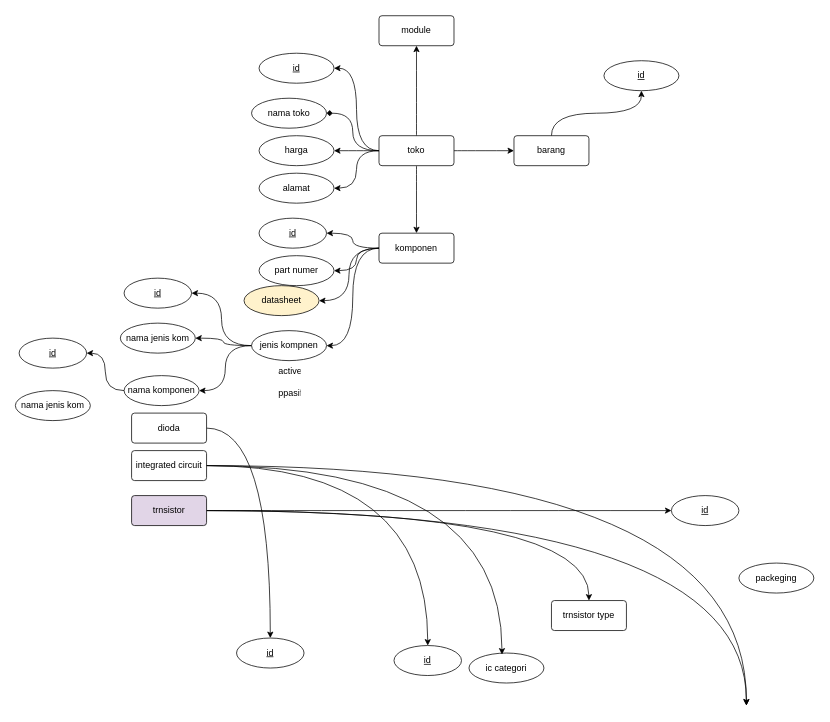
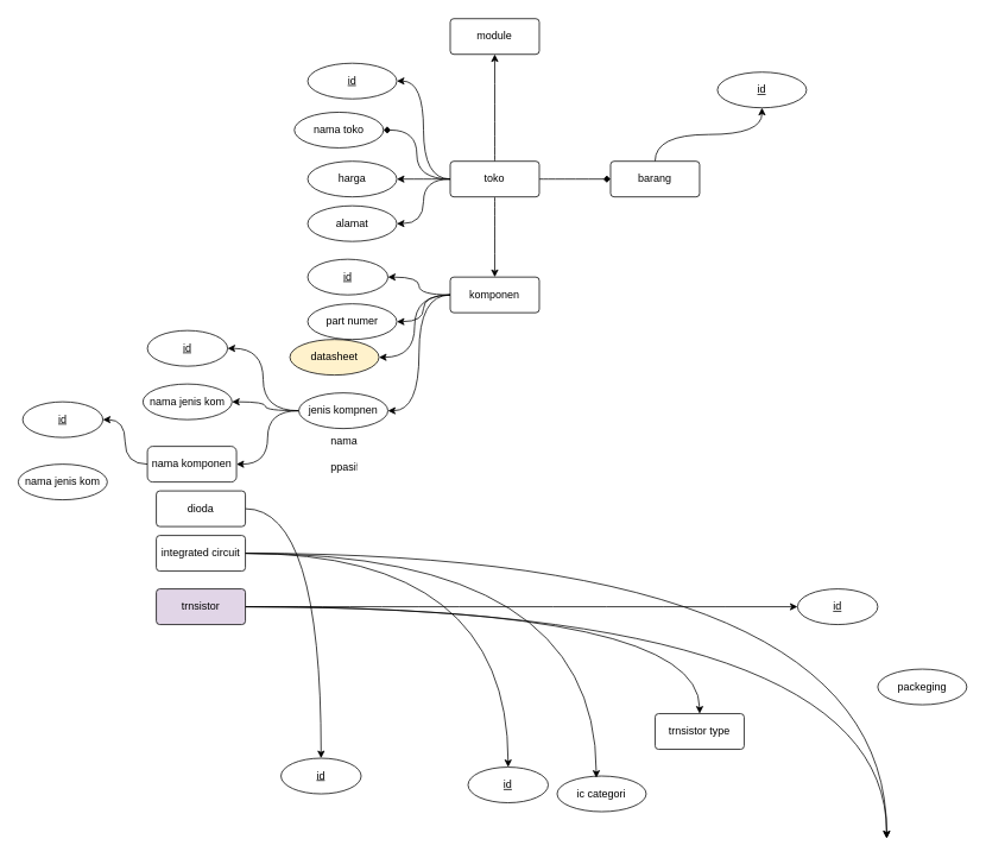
- <mxCell id="11" value="nama toko" style="ellipse;whiteSpace=wrap;html=1;align=center;" parent="1" vertex="1"><mxGeometry y="130" width="100" height="40" as="geometry" x="335" /></mxCell>
+ <mxCell id="11" value="nama toko" style="ellipse;whiteSpace=wrap;html=1;align=center;" parent="1" vertex="1"><mxGeometry x="330" y="125" width="100" height="40" as="geometry" /></mxCell>
- <mxCell id="6" style="edgeStyle=orthogonalEdgeStyle;curved=1;rounded=0;orthogonalLoop=1;jettySize=auto;html=1;entryX=0;entryY=0.5;entryDx=0;entryDy=0;" parent="1" source="9" target="15" edge="1"><mxGeometry relative="1" as="geometry" /></mxCell>
+ <mxCell id="6" style="edgeStyle=orthogonalEdgeStyle;curved=1;rounded=0;orthogonalLoop=1;jettySize=auto;html=1;entryX=0;entryY=0.5;entryDx=0;entryDy=0;endArrow=diamond;" parent="1" source="9" target="15" edge="1"><mxGeometry relative="1" as="geometry" /></mxCell>
- <mxCell id="52" value="active" style="text;strokeColor=none;fillColor=none;spacingLeft=4;spacingRight=4;overflow=hidden;rotatable=0;points=[[0,0.5],[1,0.5]];portConstraint=eastwest;fontSize=12;whiteSpace=wrap;html=1;fontFamily=Helvetica;fontColor=default;" parent="1" vertex="1"><mxGeometry x="365" y="480" width="40" height="30" as="geometry" /></mxCell>
+ <mxCell id="52" value="nama" style="text;strokeColor=none;fillColor=none;spacingLeft=4;spacingRight=4;overflow=hidden;rotatable=0;points=[[0,0.5],[1,0.5]];portConstraint=eastwest;fontSize=12;whiteSpace=wrap;html=1;fontFamily=Helvetica;fontColor=default;" parent="1" vertex="1"><mxGeometry x="365" y="480" width="40" height="30" as="geometry" /></mxCell>
- <mxCell id="49" value="nama komponen" style="ellipse;whiteSpace=wrap;html=1;align=center;" parent="1" vertex="1"><mxGeometry x="165" y="500" width="100" height="40" as="geometry" /></mxCell>
+ <mxCell id="49" value="nama komponen" style="whiteSpace=wrap;html=1;align=center;rounded=1;" parent="1" vertex="1"><mxGeometry x="165" y="500" width="100" height="40" as="geometry" /></mxCell>
